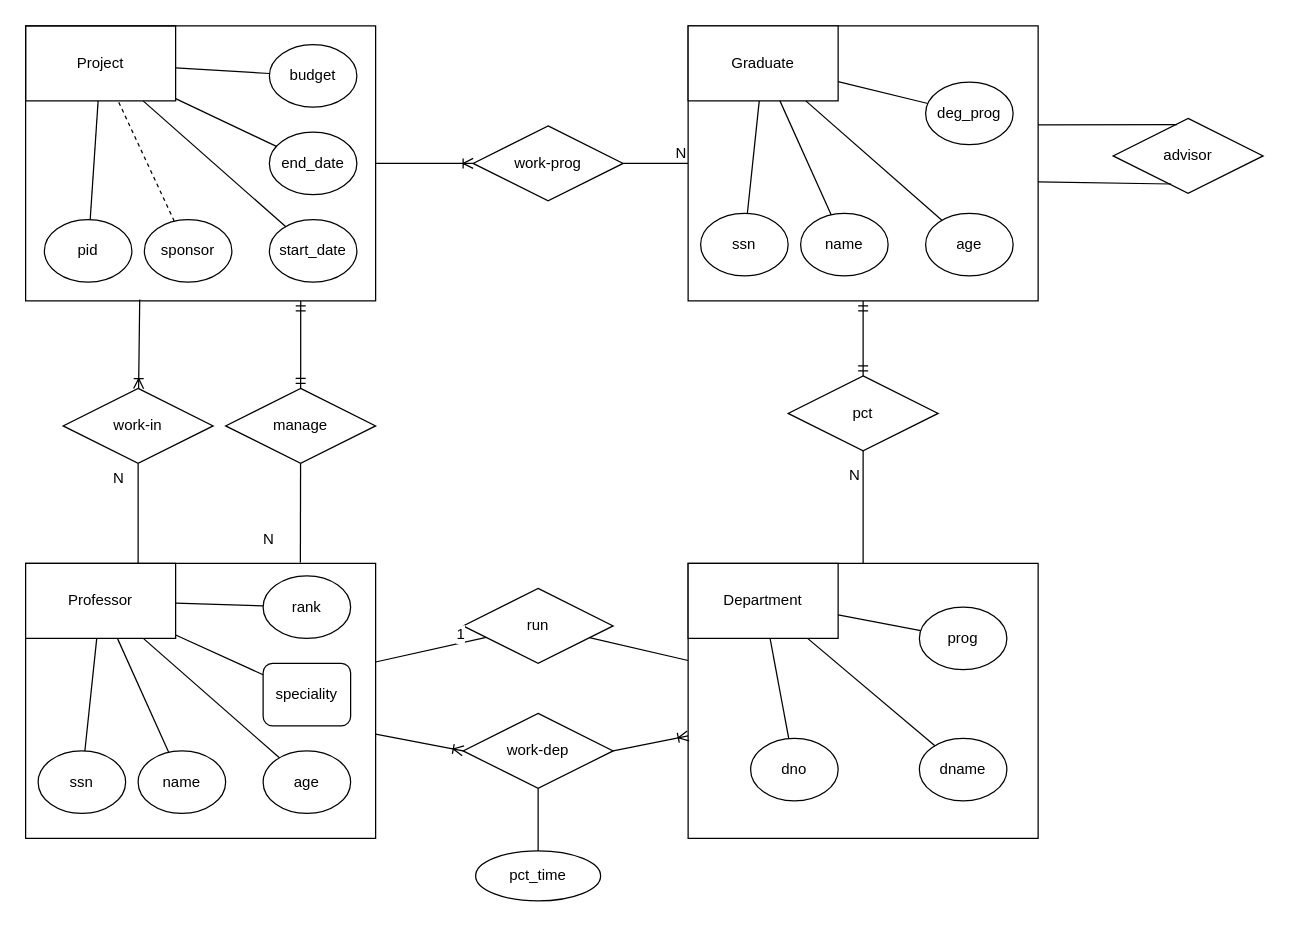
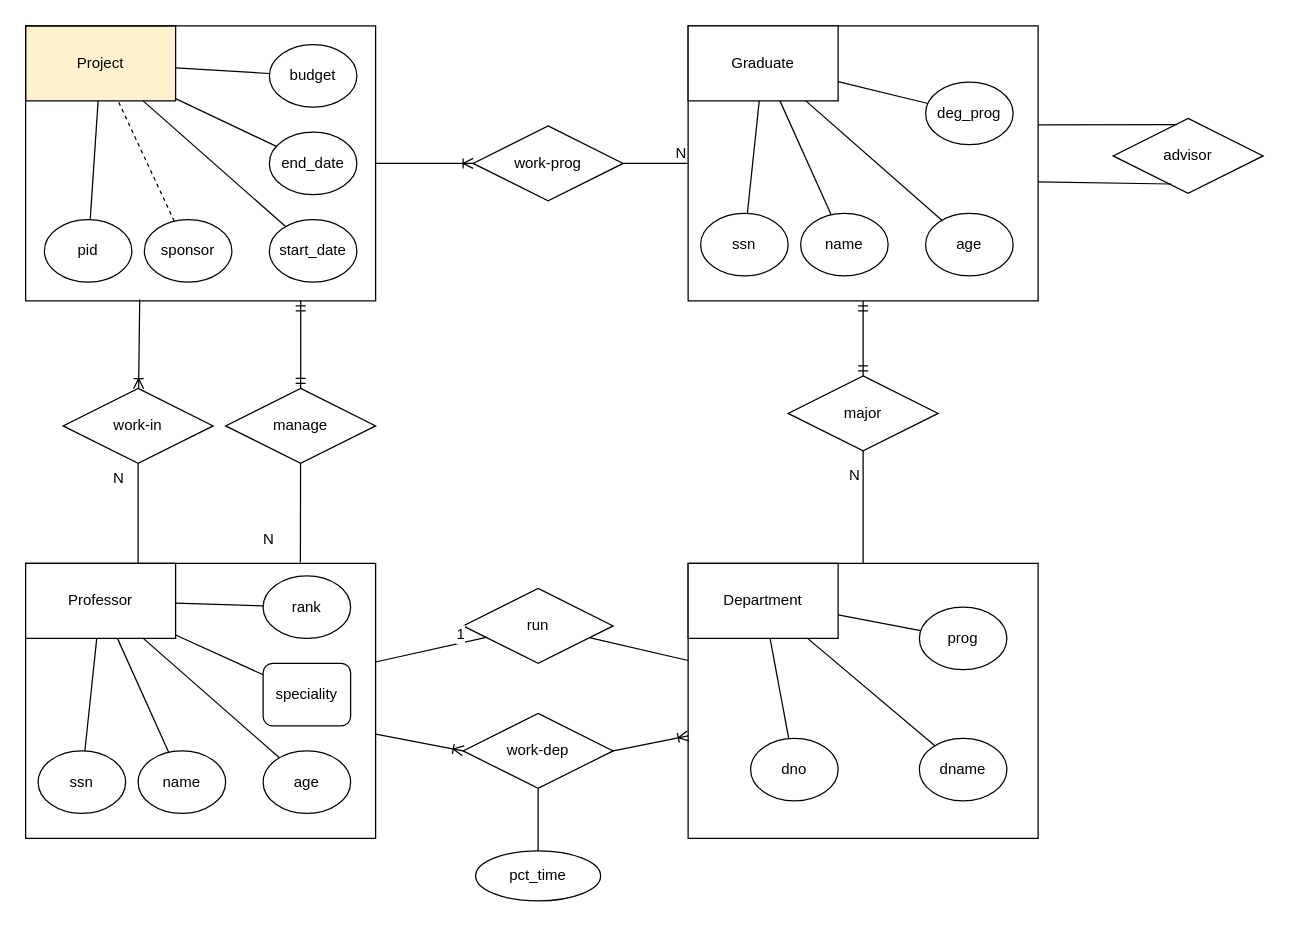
- <mxCell id="28" value="Project" style="rounded=0;whiteSpace=wrap;html=1;" vertex="1" parent="27"><mxGeometry x="-15" y="-15" width="120" height="60" as="geometry" /></mxCell>
+ <mxCell id="28" value="Project" style="rounded=0;whiteSpace=wrap;html=1;fillColor=#fff2cc;" vertex="1" parent="27"><mxGeometry x="-15" y="-15" width="120" height="60" as="geometry" /></mxCell>
- <mxCell id="61" value="pct" style="shape=rhombus;perimeter=rhombusPerimeter;whiteSpace=wrap;html=1;align=center;pointerEvents=0;verticalAlign=middle;fontFamily=Helvetica;fontSize=12;fontColor=default;fillColor=none;gradientColor=none;" vertex="1" parent="1"><mxGeometry x="630" y="300" width="120" height="60" as="geometry" /></mxCell>
+ <mxCell id="61" value="major" style="shape=rhombus;perimeter=rhombusPerimeter;whiteSpace=wrap;html=1;align=center;pointerEvents=0;verticalAlign=middle;fontFamily=Helvetica;fontSize=12;fontColor=default;fillColor=none;gradientColor=none;" vertex="1" parent="1"><mxGeometry x="630" y="300" width="120" height="60" as="geometry" /></mxCell>
